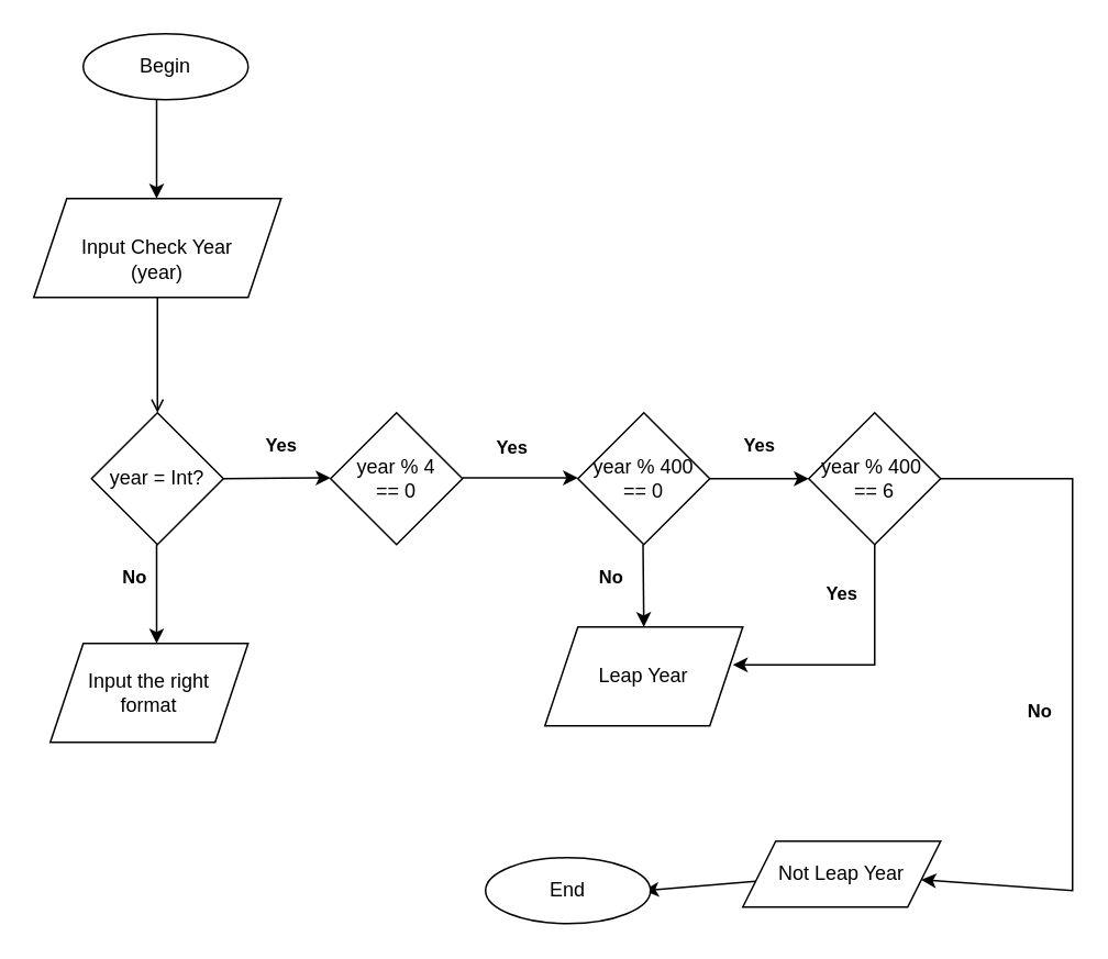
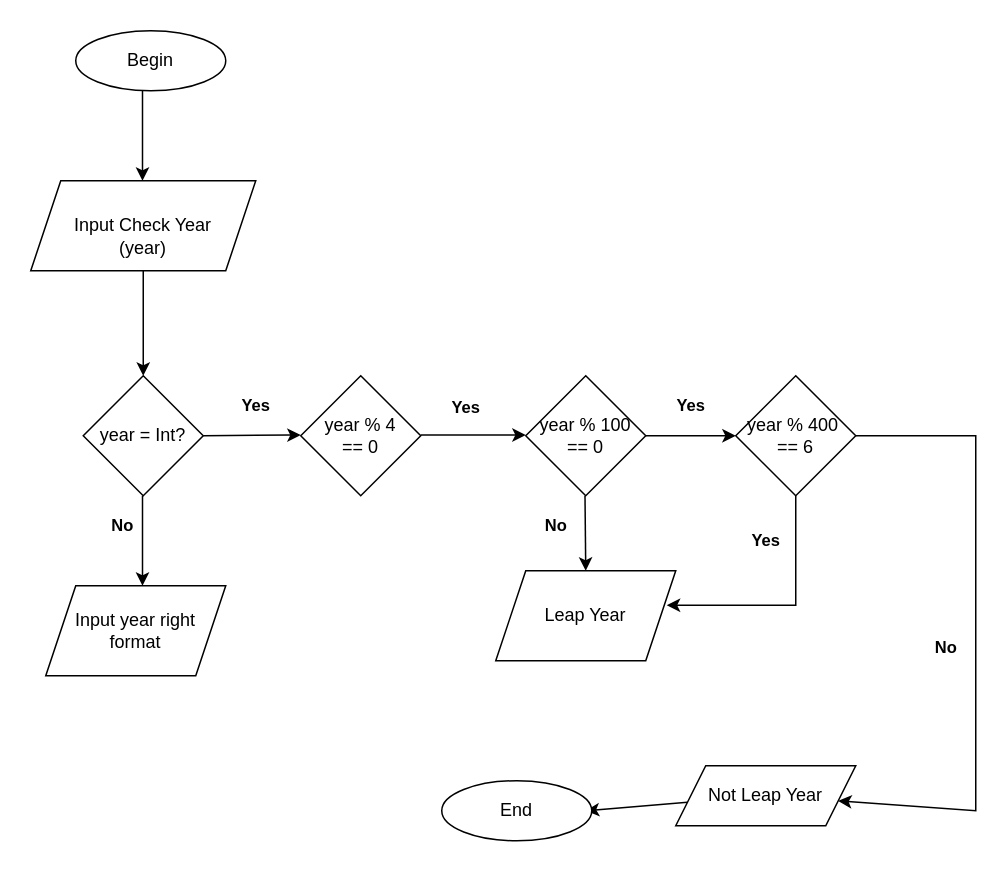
- <mxCell id="3" style="edgeStyle=orthogonalEdgeStyle;rounded=0;orthogonalLoop=1;jettySize=auto;html=1;exitX=0.5;exitY=1;exitDx=0;exitDy=0;entryX=0.5;entryY=0;entryDx=0;entryDy=0;endArrow=open;" edge="1" parent="1" source="4" target="5"><mxGeometry relative="1" as="geometry"><Array as="points"><mxPoint x="95" y="180" /></Array></mxGeometry></mxCell>
+ <mxCell id="3" style="edgeStyle=orthogonalEdgeStyle;rounded=0;orthogonalLoop=1;jettySize=auto;html=1;exitX=0.5;exitY=1;exitDx=0;exitDy=0;entryX=0.5;entryY=0;entryDx=0;entryDy=0;" edge="1" parent="1" source="4" target="5"><mxGeometry relative="1" as="geometry"><Array as="points"><mxPoint x="95" y="180" /></Array></mxGeometry></mxCell>
- <mxCell id="7" value="year % 400&lt;br&gt;== 0" style="rhombus;whiteSpace=wrap;html=1;" vertex="1" parent="1"><mxGeometry x="350" y="250" width="80" height="80" as="geometry" /></mxCell>
+ <mxCell id="7" value="year % 100&lt;br&gt;== 0" style="rhombus;whiteSpace=wrap;html=1;" vertex="1" parent="1"><mxGeometry x="350" y="250" width="80" height="80" as="geometry" /></mxCell>
- <mxCell id="15" value="Input the right &lt;br&gt;format" style="shape=parallelogram;perimeter=parallelogramPerimeter;whiteSpace=wrap;html=1;fixedSize=1;" vertex="1" parent="1"><mxGeometry x="30" y="390" width="120" height="60" as="geometry" /></mxCell>
+ <mxCell id="15" value="Input year right &lt;br&gt;format" style="shape=parallelogram;perimeter=parallelogramPerimeter;whiteSpace=wrap;html=1;fixedSize=1;" vertex="1" parent="1"><mxGeometry x="30" y="390" width="120" height="60" as="geometry" /></mxCell>
